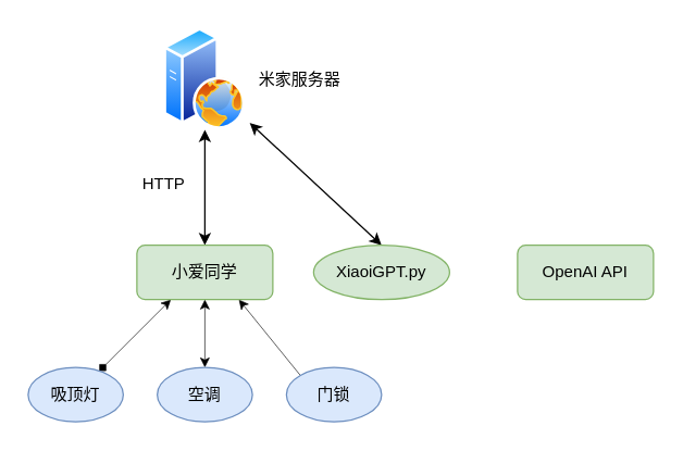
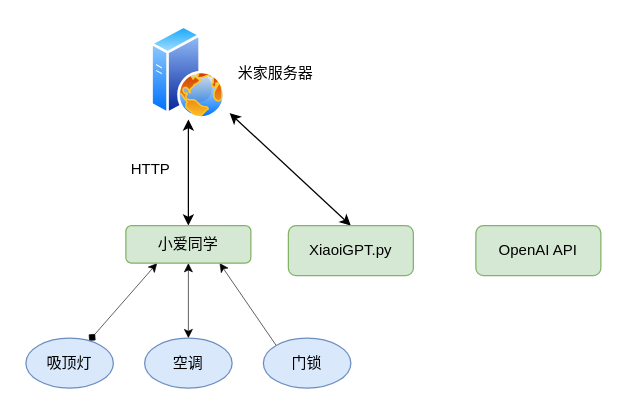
- <mxCell id="7" value="小爱同学" style="rounded=1;whiteSpace=wrap;html=1;fillColor=#d5e8d4;strokeColor=#82b366;" vertex="1" parent="1"><mxGeometry x="100" y="180" width="100" height="40" as="geometry" /></mxCell>
+ <mxCell id="7" value="小爱同学" style="rounded=1;whiteSpace=wrap;html=1;fillColor=#d5e8d4;strokeColor=#82b366;" vertex="1" parent="1"><mxGeometry x="100" y="180" width="100" height="30" as="geometry" /></mxCell>
- <mxCell id="14" value="XiaoiGPT.py" style="ellipse;whiteSpace=wrap;html=1;fillColor=#d5e8d4;strokeColor=#82b366;" vertex="1" parent="1"><mxGeometry x="230" y="180" width="100" height="40" as="geometry" /></mxCell>
+ <mxCell id="14" value="XiaoiGPT.py" style="rounded=1;whiteSpace=wrap;html=1;fillColor=#d5e8d4;strokeColor=#82b366;" vertex="1" parent="1"><mxGeometry x="230" y="180" width="100" height="40" as="geometry" /></mxCell>
